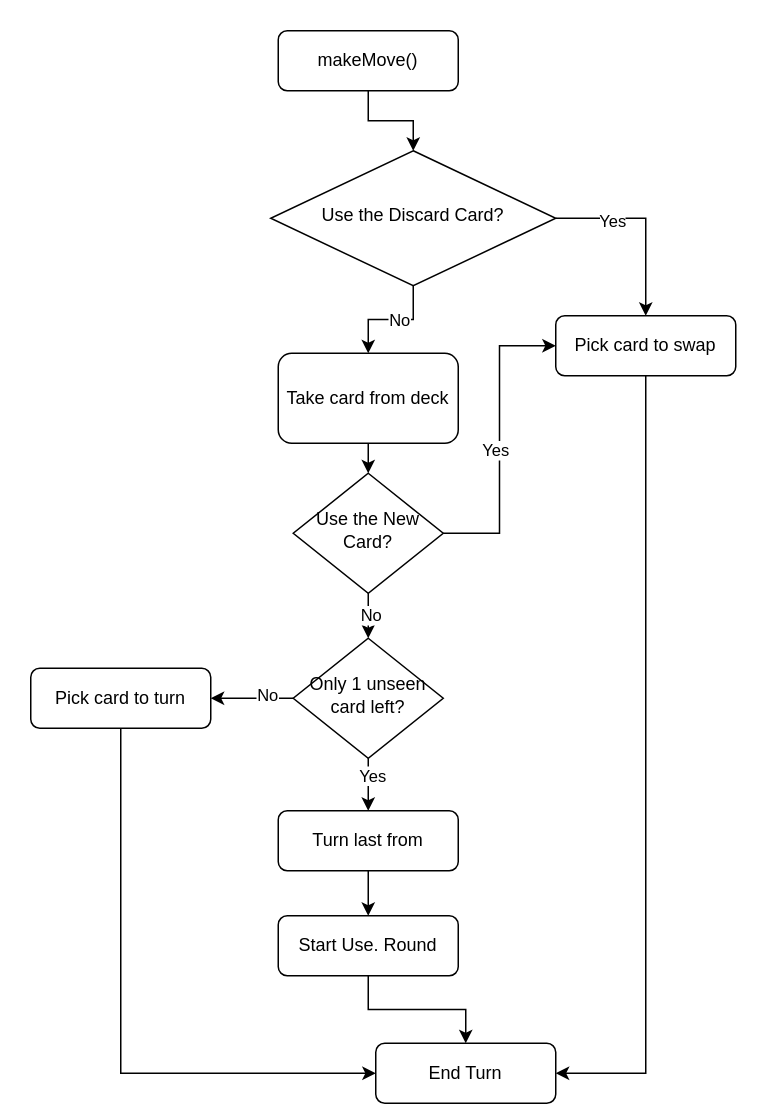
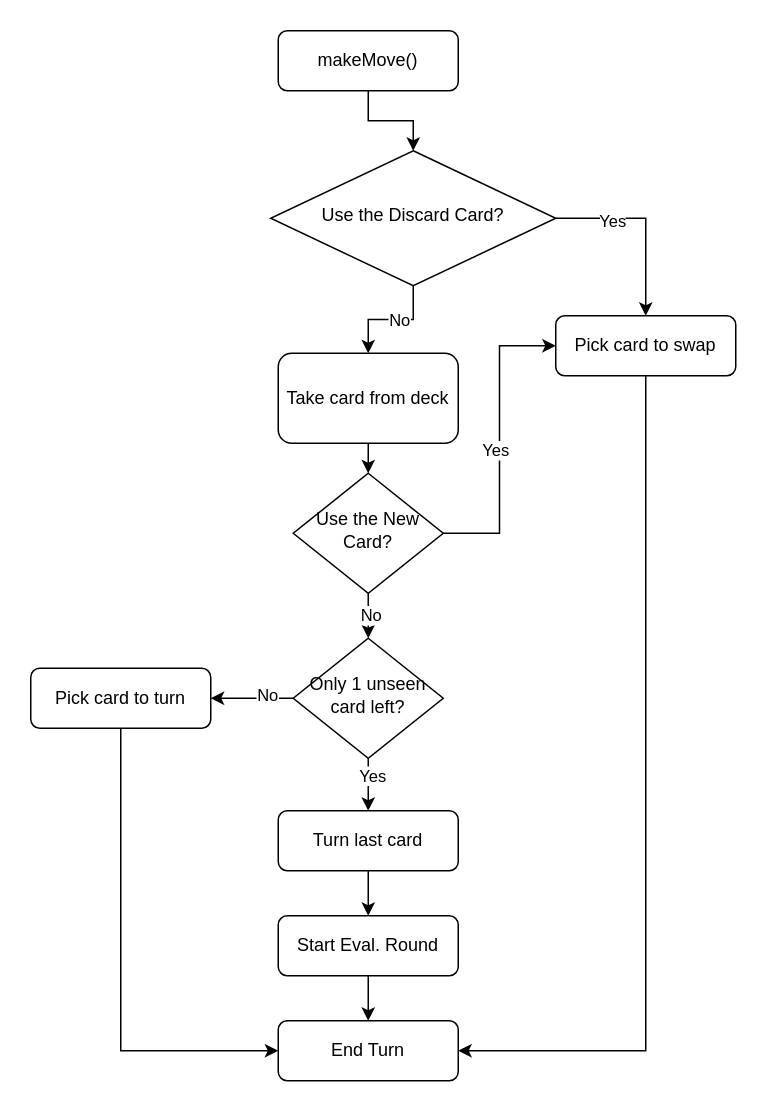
- <mxCell id="27" value="Turn last from" style="rounded=1;whiteSpace=wrap;html=1;fontSize=12;glass=0;strokeWidth=1;shadow=0;" vertex="1" parent="1"><mxGeometry x="185" y="540" width="120" height="40" as="geometry" /></mxCell>
+ <mxCell id="27" value="Turn last card" style="rounded=1;whiteSpace=wrap;html=1;fontSize=12;glass=0;strokeWidth=1;shadow=0;" vertex="1" parent="1"><mxGeometry x="185" y="540" width="120" height="40" as="geometry" /></mxCell>
- <mxCell id="29" value="Start Use. Round" style="rounded=1;whiteSpace=wrap;html=1;fontSize=12;glass=0;strokeWidth=1;shadow=0;" vertex="1" parent="1"><mxGeometry x="185" y="610" width="120" height="40" as="geometry" /></mxCell>
+ <mxCell id="29" value="Start Eval. Round" style="rounded=1;whiteSpace=wrap;html=1;fontSize=12;glass=0;strokeWidth=1;shadow=0;" vertex="1" parent="1"><mxGeometry x="185" y="610" width="120" height="40" as="geometry" /></mxCell>
- <mxCell id="16" value="End Turn" style="rounded=1;whiteSpace=wrap;html=1;fontSize=12;glass=0;strokeWidth=1;shadow=0;" parent="1" vertex="1"><mxGeometry x="250" y="695" width="120" height="40" as="geometry" /></mxCell>
+ <mxCell id="16" value="End Turn" style="rounded=1;whiteSpace=wrap;html=1;fontSize=12;glass=0;strokeWidth=1;shadow=0;" parent="1" vertex="1"><mxGeometry x="185" y="680" width="120" height="40" as="geometry" /></mxCell>
